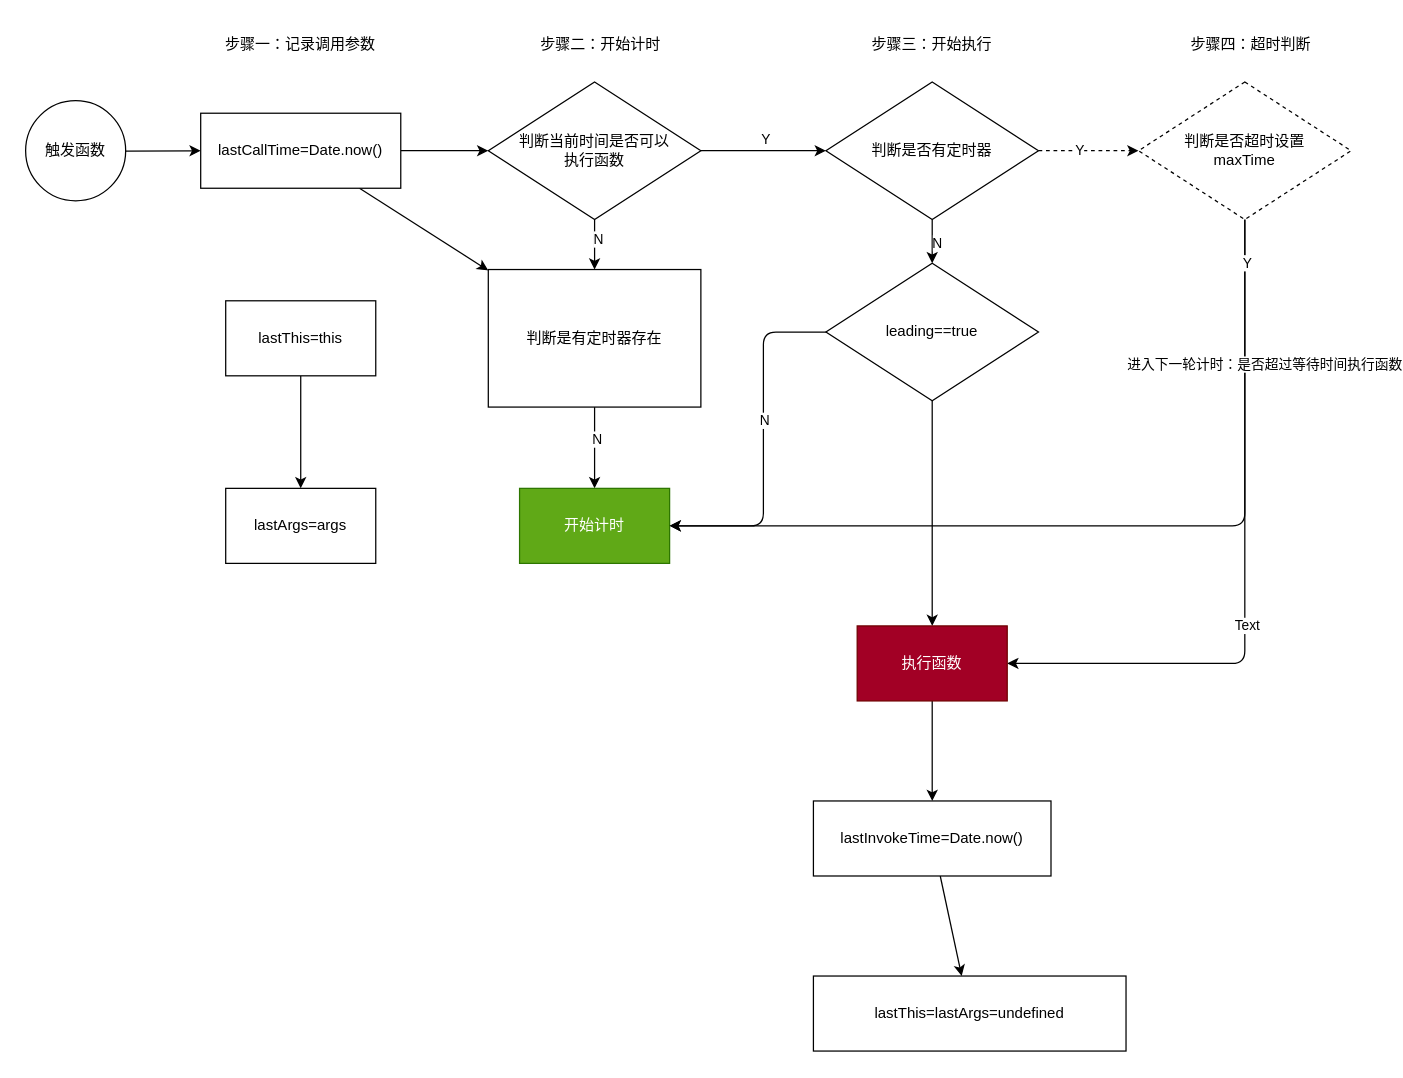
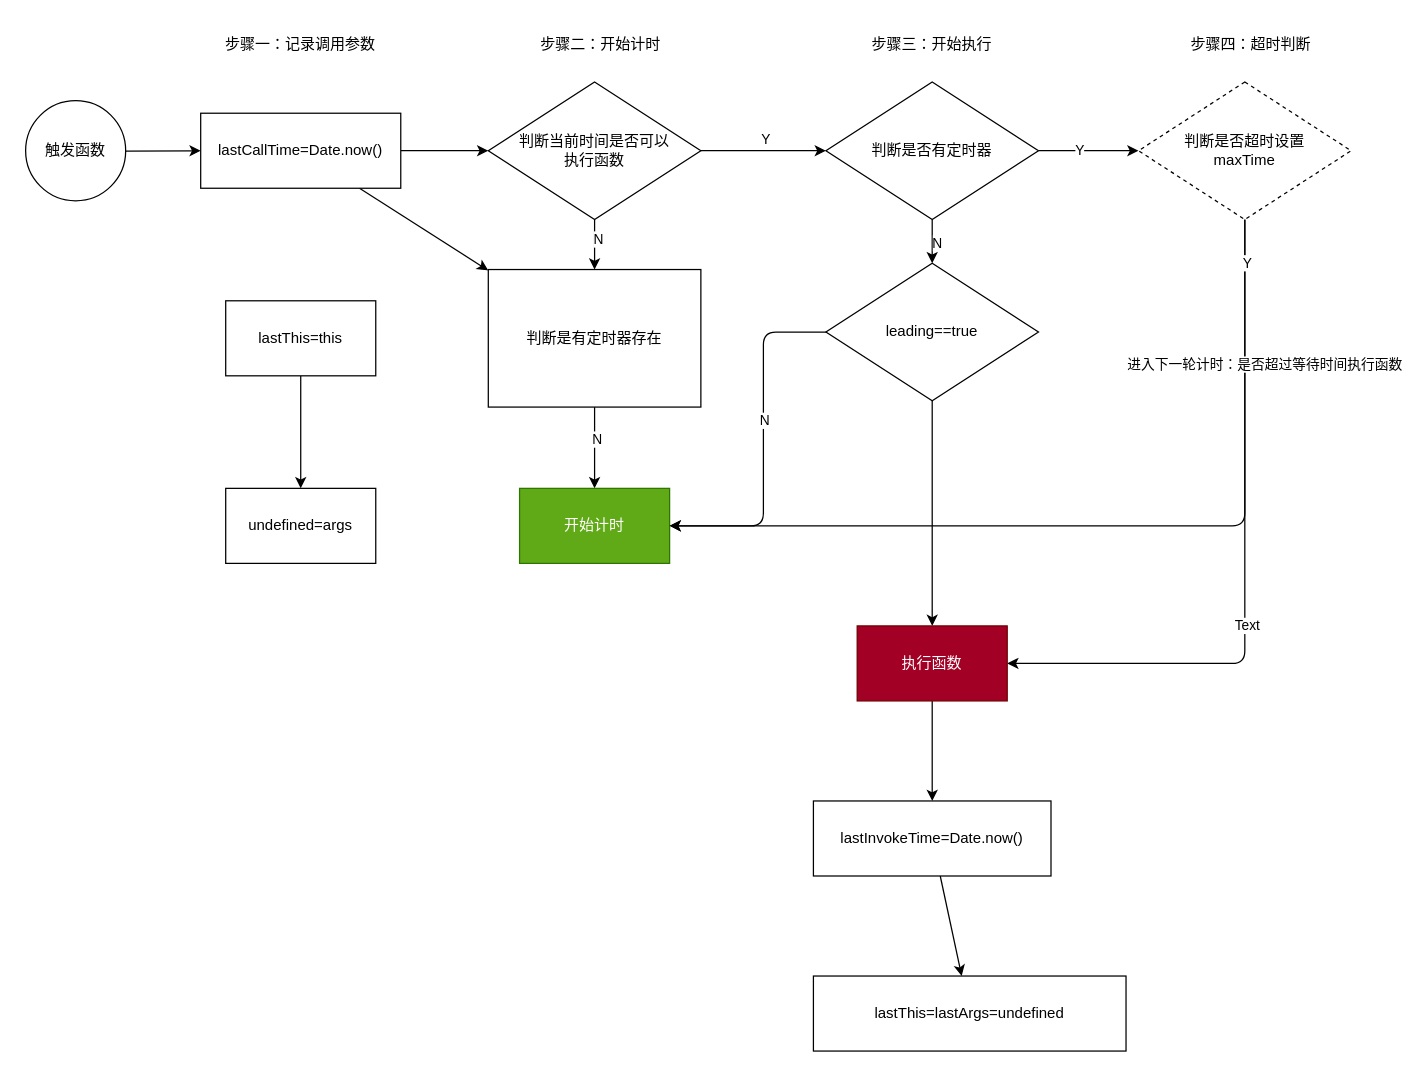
- <mxCell id="18" value="" style="edgeStyle=none;html=1;dashed=1;" edge="1" parent="1" source="20" target="36"><mxGeometry relative="1" as="geometry" /></mxCell>
+ <mxCell id="18" value="" style="edgeStyle=none;html=1;" edge="1" parent="1" source="20" target="36"><mxGeometry relative="1" as="geometry" /></mxCell>
- <mxCell id="10" value="lastArgs=args" style="whiteSpace=wrap;html=1;" vertex="1" parent="1"><mxGeometry x="180" y="390" width="120" height="60" as="geometry" /></mxCell>
+ <mxCell id="10" value="undefined=args" style="whiteSpace=wrap;html=1;" vertex="1" parent="1"><mxGeometry x="180" y="390" width="120" height="60" as="geometry" /></mxCell>
